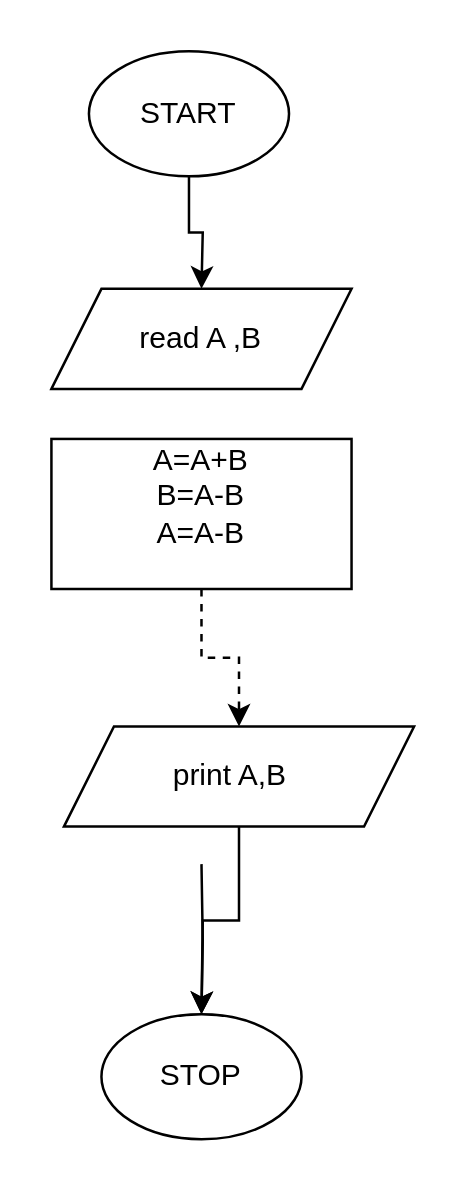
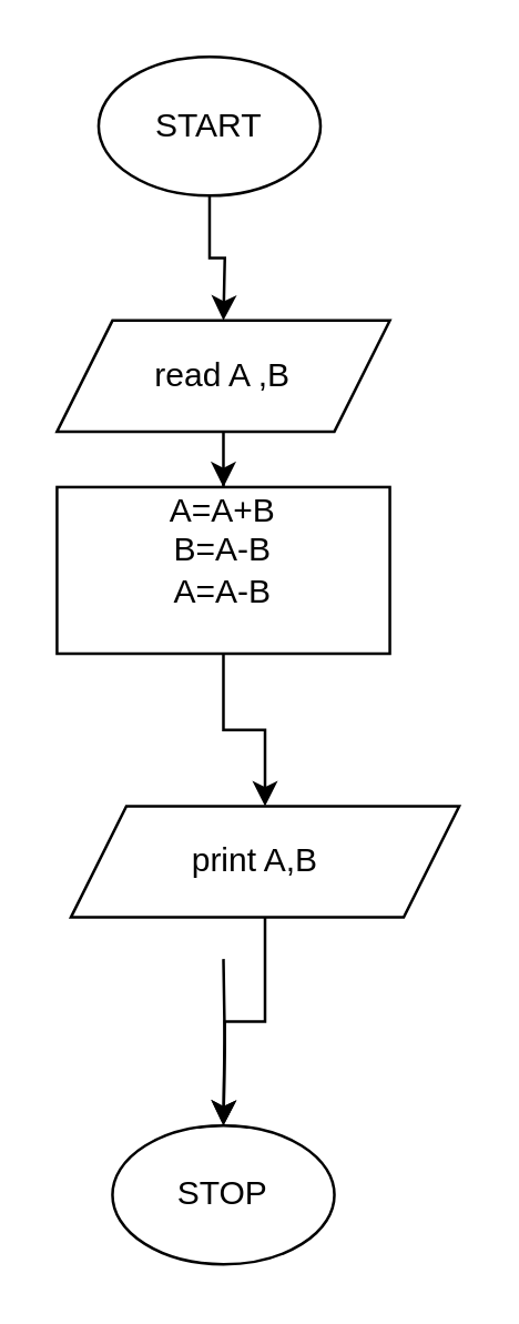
+ <mxCell id="6" style="edgeStyle=orthogonalEdgeStyle;rounded=0;orthogonalLoop=1;jettySize=auto;html=1;entryX=0.5;entryY=0;entryDx=0;entryDy=0;" edge="1" parent="1" source="7" target="12"><mxGeometry relative="1" as="geometry" /></mxCell>
- <mxCell id="11" style="edgeStyle=orthogonalEdgeStyle;rounded=0;orthogonalLoop=1;jettySize=auto;html=1;exitX=0.5;exitY=1;exitDx=0;exitDy=0;entryX=0.5;entryY=0;entryDx=0;entryDy=0;dashed=1;" edge="1" parent="1" source="12" target="9"><mxGeometry relative="1" as="geometry" /></mxCell>
+ <mxCell id="11" style="edgeStyle=orthogonalEdgeStyle;rounded=0;orthogonalLoop=1;jettySize=auto;html=1;exitX=0.5;exitY=1;exitDx=0;exitDy=0;entryX=0.5;entryY=0;entryDx=0;entryDy=0;" edge="1" parent="1" source="12" target="9"><mxGeometry relative="1" as="geometry" /></mxCell>
